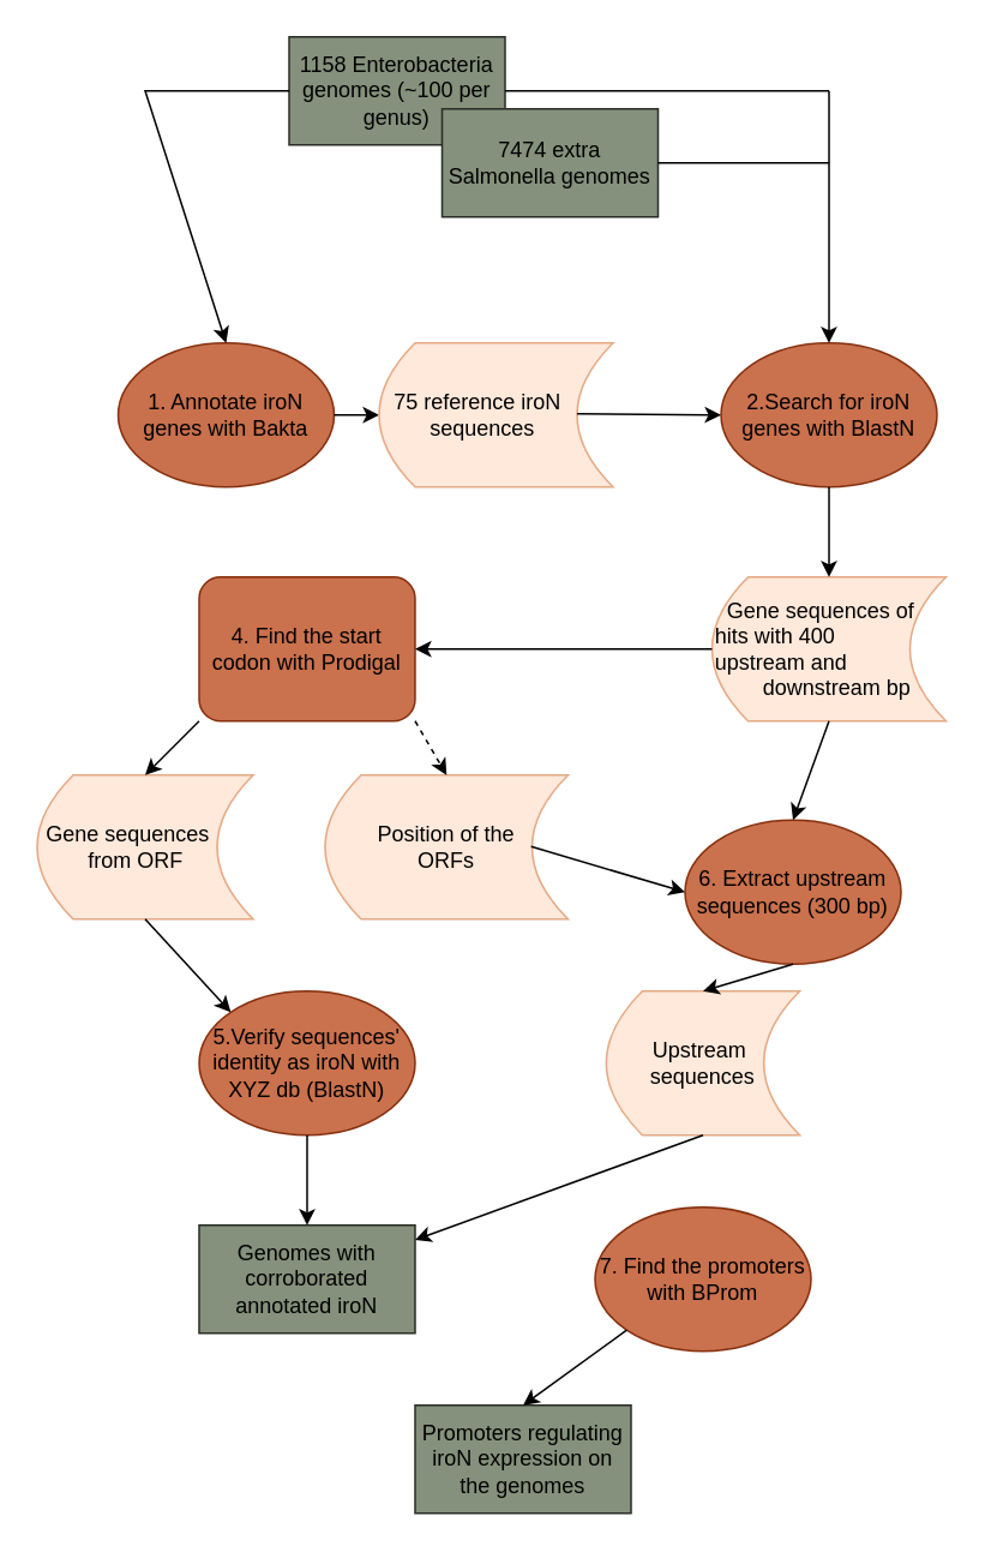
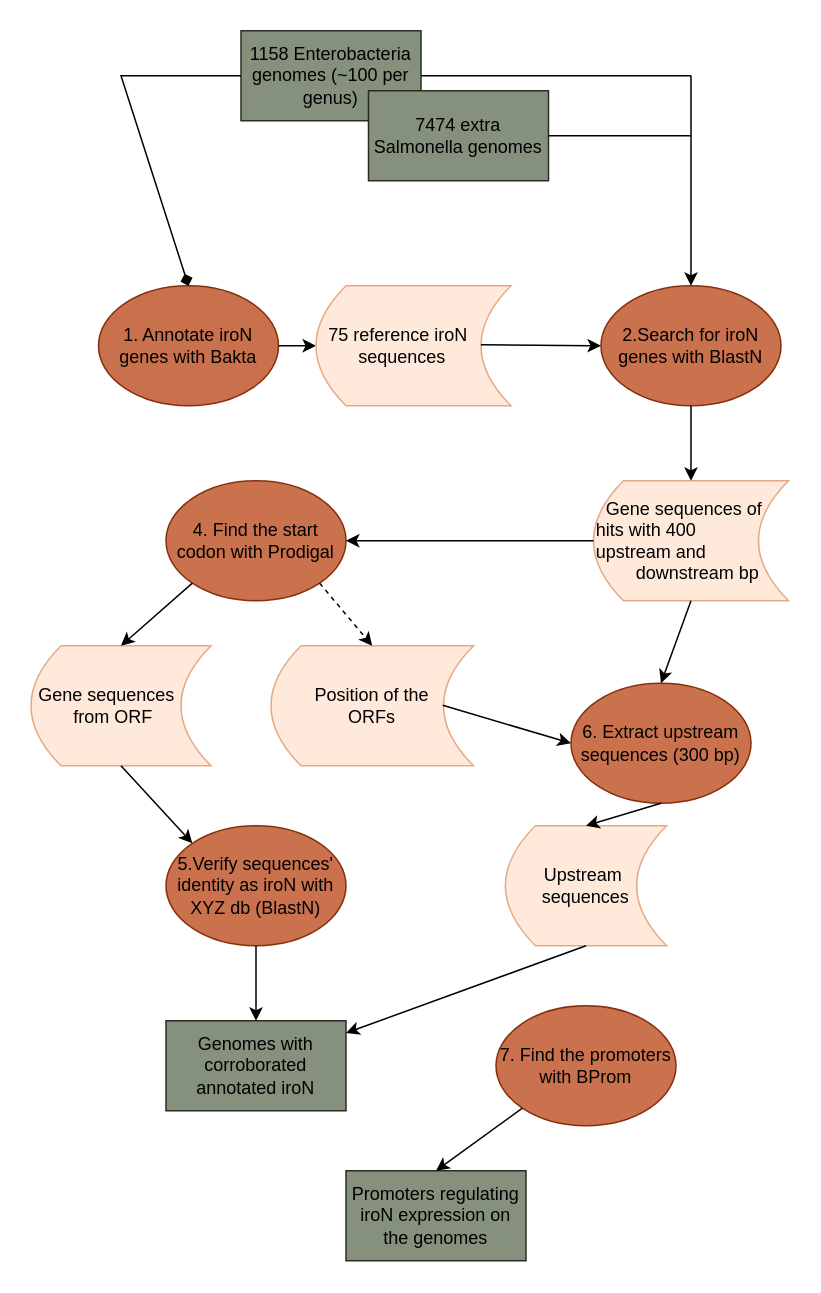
- <mxCell id="7" value="" style="endArrow=classic;html=1;rounded=0;exitX=0;exitY=0.5;exitDx=0;exitDy=0;entryX=0.5;entryY=0;entryDx=0;entryDy=0;" parent="1" source="3" target="2" edge="1"><mxGeometry width="50" height="50" relative="1" as="geometry"><mxPoint x="340" y="430" as="sourcePoint" /><mxPoint x="390" y="380" as="targetPoint" /><Array as="points"><mxPoint x="80" y="50" /></Array></mxGeometry></mxCell>
+ <mxCell id="7" value="" style="endArrow=diamond;html=1;rounded=0;exitX=0;exitY=0.5;exitDx=0;exitDy=0;entryX=0.5;entryY=0;entryDx=0;entryDy=0;" parent="1" source="3" target="2" edge="1"><mxGeometry width="50" height="50" relative="1" as="geometry"><mxPoint x="340" y="430" as="sourcePoint" /><mxPoint x="390" y="380" as="targetPoint" /><Array as="points"><mxPoint x="80" y="50" /></Array></mxGeometry></mxCell>
- <mxCell id="14" value="4. Find the start codon with Prodigal" style="whiteSpace=wrap;html=1;fillColor=#CA714D;strokeColor=#862F0D;rounded=1;" parent="1" vertex="1"><mxGeometry x="110" y="320" width="120" height="80" as="geometry" /></mxCell>
+ <mxCell id="14" value="4. Find the start codon with Prodigal" style="ellipse;whiteSpace=wrap;html=1;fillColor=#CA714D;strokeColor=#862F0D;" parent="1" vertex="1"><mxGeometry x="110" y="320" width="120" height="80" as="geometry" /></mxCell>
